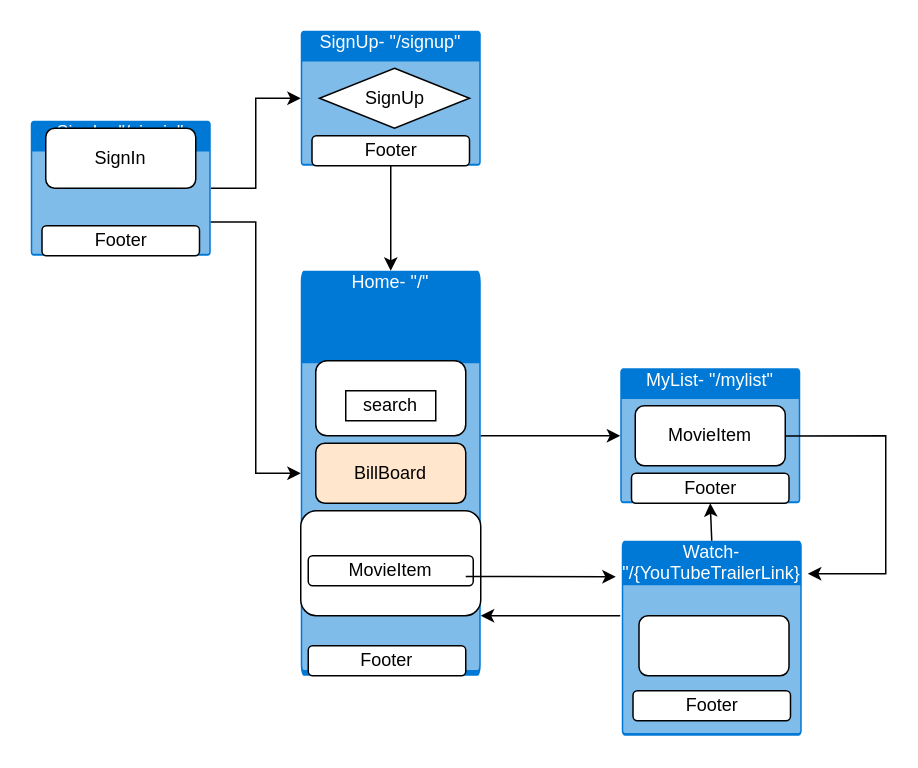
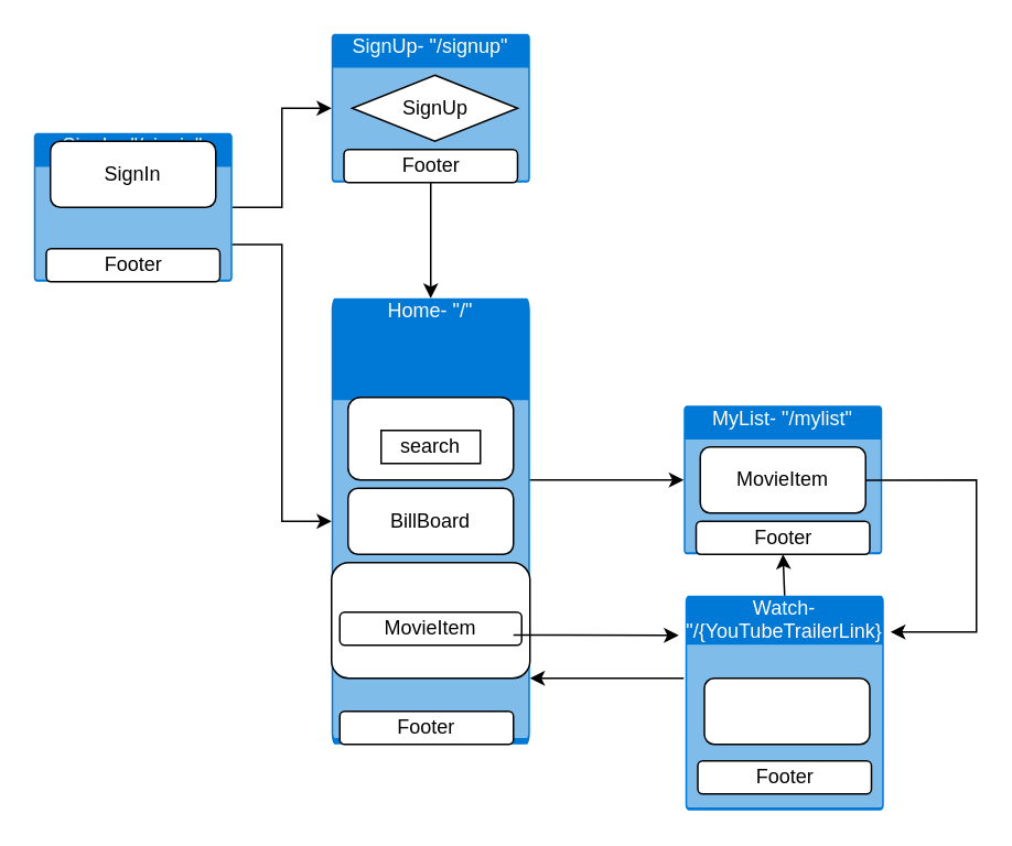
- <mxCell id="8" value="BillBoard" style="rounded=1;whiteSpace=wrap;html=1;fillColor=#ffe6cc;" vertex="1" parent="1"><mxGeometry x="210" y="295" width="100" height="40" as="geometry" /></mxCell>
+ <mxCell id="8" value="BillBoard" style="rounded=1;whiteSpace=wrap;html=1;" vertex="1" parent="1"><mxGeometry x="210" y="295" width="100" height="40" as="geometry" /></mxCell>
